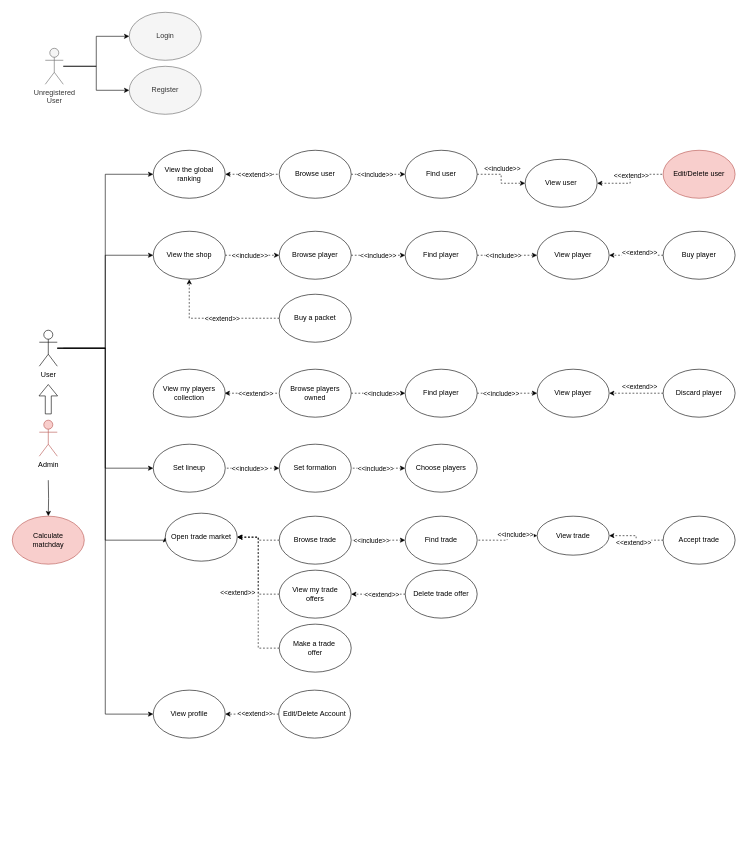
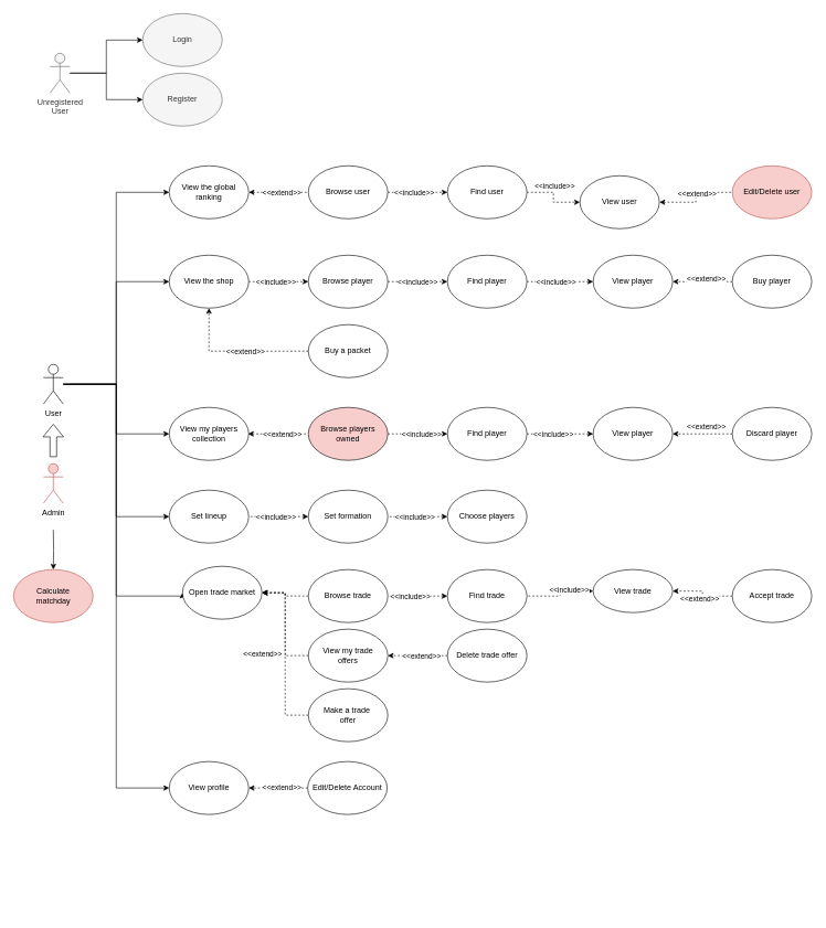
+ <mxCell id="9" style="edgeStyle=orthogonalEdgeStyle;rounded=0;orthogonalLoop=1;jettySize=auto;html=1;entryX=0;entryY=0.5;entryDx=0;entryDy=0;startArrow=none;startFill=0;endArrow=classic;endFill=1;" parent="1" source="13" target="48" edge="1"><mxGeometry relative="1" as="geometry" /></mxCell>
- <mxCell id="51" value="Browse players&lt;br&gt;owned" style="ellipse;whiteSpace=wrap;html=1;" parent="1" vertex="1"><mxGeometry x="465" y="615" width="120" height="80" as="geometry" /></mxCell>
+ <mxCell id="51" value="Browse players&lt;br&gt;owned" style="ellipse;whiteSpace=wrap;html=1;fillColor=#f8cecc;" parent="1" vertex="1"><mxGeometry x="465" y="615" width="120" height="80" as="geometry" /></mxCell>
